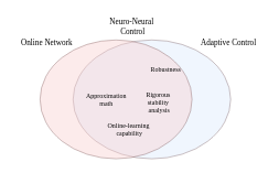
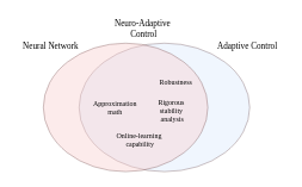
- <mxCell id="9" value="Neuro-Neural&amp;nbsp;&lt;div&gt;Control&lt;/div&gt;" style="text;html=1;align=center;verticalAlign=middle;resizable=0;points=[];autosize=1;strokeColor=none;fillColor=none;fontFamily=Times New Roman;" vertex="1" parent="7"><mxGeometry x="150" y="20" width="100" height="40" as="geometry" /></mxCell>
+ <mxCell id="9" value="Neuro-Adaptive&amp;nbsp;&lt;div&gt;Control&lt;/div&gt;" style="text;html=1;align=center;verticalAlign=middle;resizable=0;points=[];autosize=1;strokeColor=none;fillColor=none;fontFamily=Times New Roman;" vertex="1" parent="7"><mxGeometry x="150" y="20" width="100" height="40" as="geometry" /></mxCell>
- <mxCell id="8" value="Online Network" style="text;html=1;align=center;verticalAlign=middle;resizable=0;points=[];autosize=1;strokeColor=none;fillColor=none;fontFamily=Times New Roman;" parent="7" vertex="1"><mxGeometry x="20" y="50" width="100" height="30" as="geometry" /></mxCell>
+ <mxCell id="8" value="Neural Network" style="text;html=1;align=center;verticalAlign=middle;resizable=0;points=[];autosize=1;strokeColor=none;fillColor=none;fontFamily=Times New Roman;" parent="7" vertex="1"><mxGeometry x="20" y="50" width="100" height="30" as="geometry" /></mxCell>
- <mxCell id="13" value="Robustness" style="text;html=1;align=center;verticalAlign=middle;resizable=0;points=[];autosize=1;strokeColor=none;fillColor=none;fontFamily=Times New Roman;fontSize=10;" vertex="1" parent="7"><mxGeometry x="215" y="90" width="70" height="30" as="geometry" /></mxCell>
+ <mxCell id="13" value="Robustness" style="text;html=1;align=center;verticalAlign=middle;resizable=0;points=[];autosize=1;strokeColor=none;fillColor=none;fontFamily=Times New Roman;fontSize=10;" vertex="1" parent="7"><mxGeometry x="210" y="100" width="70" height="30" as="geometry" /></mxCell>
